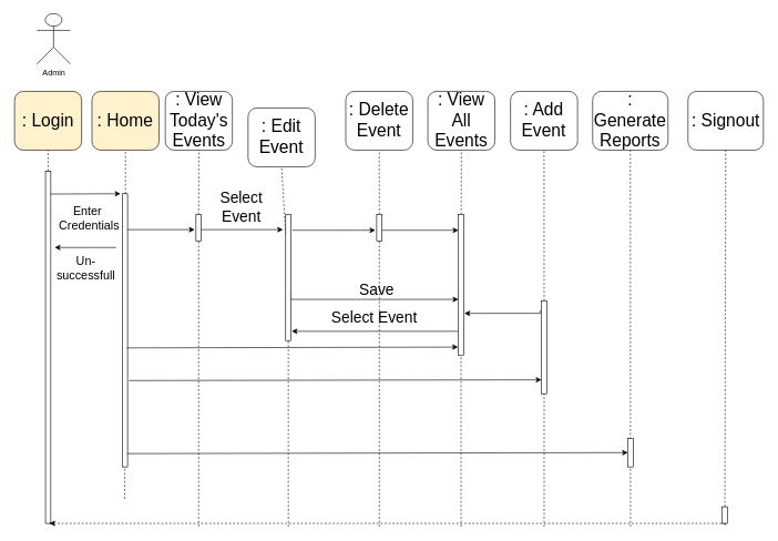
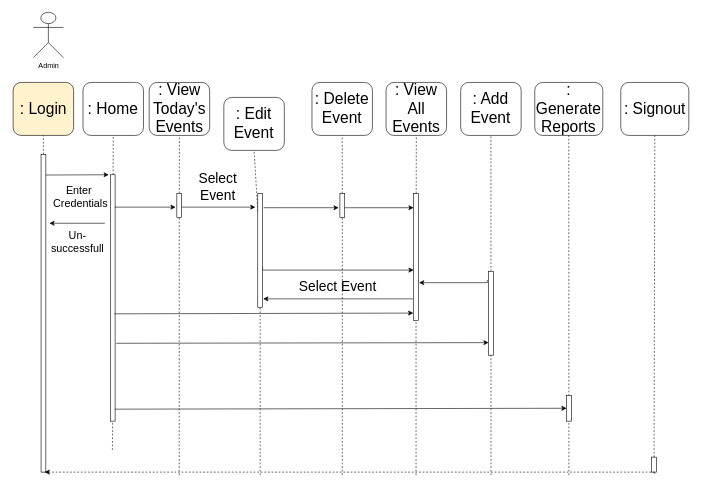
- <mxCell id="4" value="&lt;font style=&quot;font-size: 26px&quot;&gt;: Home&lt;br&gt;&lt;/font&gt;" style="rounded=1;whiteSpace=wrap;html=1;fillColor=#fff2cc;" parent="1" vertex="1"><mxGeometry x="137.46" y="137" width="100.885" height="88.399" as="geometry" /></mxCell>
+ <mxCell id="4" value="&lt;font style=&quot;font-size: 26px&quot;&gt;: Home&lt;br&gt;&lt;/font&gt;" style="rounded=1;whiteSpace=wrap;html=1;" parent="1" vertex="1"><mxGeometry x="137.46" y="137" width="100.885" height="88.399" as="geometry" /></mxCell>
- <mxCell id="53" value="Save" style="text;html=1;resizable=0;points=[];autosize=1;align=left;verticalAlign=top;spacingTop=-4;fontSize=23;" parent="1" vertex="1"><mxGeometry x="538" y="418.5" width="50" height="20" as="geometry" /></mxCell>
